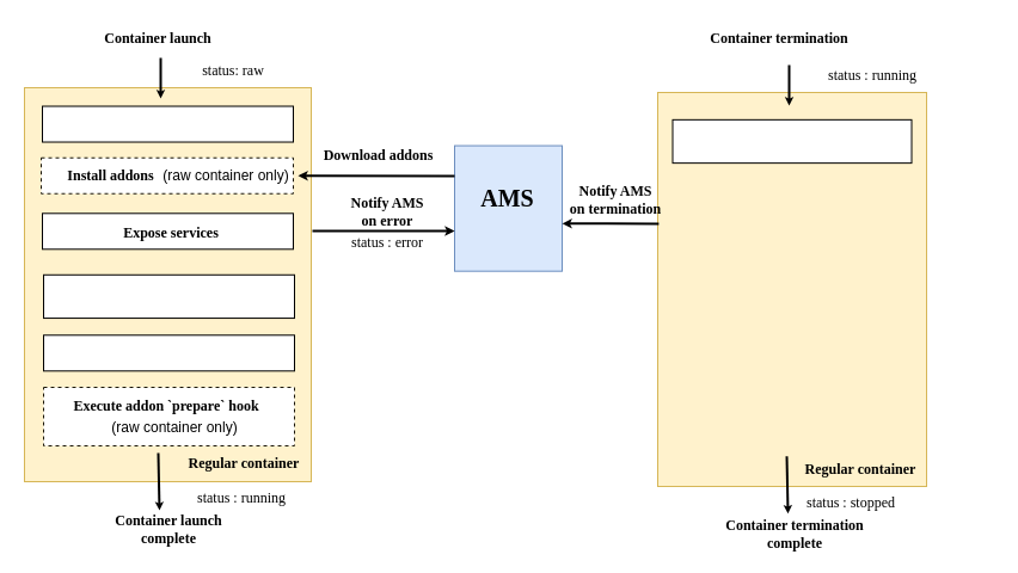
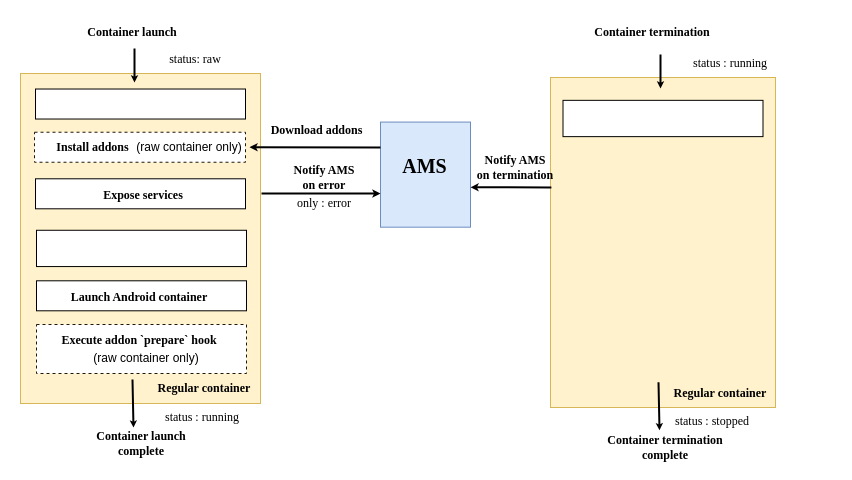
- <mxCell id="50" value="&lt;font face=&quot;Ubuntu&quot;&gt;status : error&lt;/font&gt;&lt;span style=&quot;font-family: monospace&quot;&gt;&lt;br&gt;&lt;/span&gt;" style="text;html=1;strokeColor=none;fillColor=none;align=center;verticalAlign=middle;whiteSpace=wrap;rounded=0;" vertex="1" parent="1"><mxGeometry x="224" y="193" width="200" height="20" as="geometry" /></mxCell>
+ <mxCell id="50" value="&lt;font face=&quot;Ubuntu&quot;&gt;only : error&lt;/font&gt;&lt;span style=&quot;font-family: monospace&quot;&gt;&lt;br&gt;&lt;/span&gt;" style="text;html=1;strokeColor=none;fillColor=none;align=center;verticalAlign=middle;whiteSpace=wrap;rounded=0;" vertex="1" parent="1"><mxGeometry x="224" y="193" width="200" height="20" as="geometry" /></mxCell>
+ <mxCell id="31" value="&lt;b&gt;Launch Android container&lt;/b&gt;&lt;b&gt;&lt;br&gt;&lt;/b&gt;" style="text;html=1;strokeColor=none;fillColor=none;align=center;verticalAlign=middle;whiteSpace=wrap;rounded=0;fontFamily=Ubuntu;" parent="29" vertex="1"><mxGeometry x="8" y="8.143" width="190" height="17.143" as="geometry" /></mxCell>
